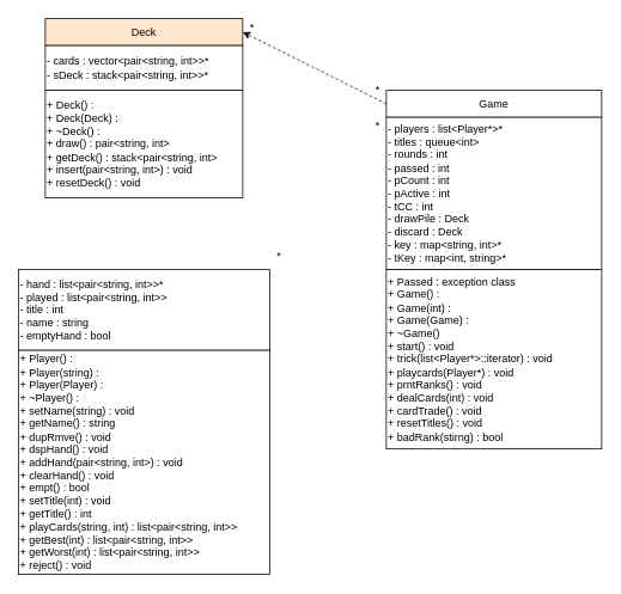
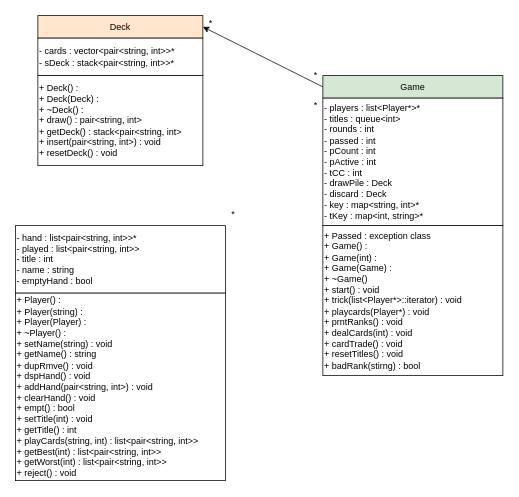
- <mxCell id="10" value="" style="endArrow=classic;html=1;entryX=1;entryY=0.5;entryDx=0;entryDy=0;exitX=0;exitY=0.5;exitDx=0;exitDy=0;dashed=1;" edge="1" parent="1" source="7" target="2"><mxGeometry width="50" height="50" relative="1" as="geometry"><mxPoint x="350" y="240" as="sourcePoint" /><mxPoint x="400" y="190" as="targetPoint" /></mxGeometry></mxCell>
+ <mxCell id="10" value="" style="endArrow=classic;html=1;entryX=1;entryY=0.5;entryDx=0;entryDy=0;exitX=0;exitY=0.5;exitDx=0;exitDy=0;" edge="1" parent="1" source="7" target="2"><mxGeometry width="50" height="50" relative="1" as="geometry"><mxPoint x="350" y="240" as="sourcePoint" /><mxPoint x="400" y="190" as="targetPoint" /></mxGeometry></mxCell>
- <mxCell id="7" value="Game" style="rounded=0;whiteSpace=wrap;html=1;" vertex="1" parent="1"><mxGeometry x="430" y="100" width="240" height="30" as="geometry" /></mxCell>
+ <mxCell id="7" value="Game" style="rounded=0;whiteSpace=wrap;html=1;fillColor=#d5e8d4;" vertex="1" parent="1"><mxGeometry x="430" y="100" width="240" height="30" as="geometry" /></mxCell>
